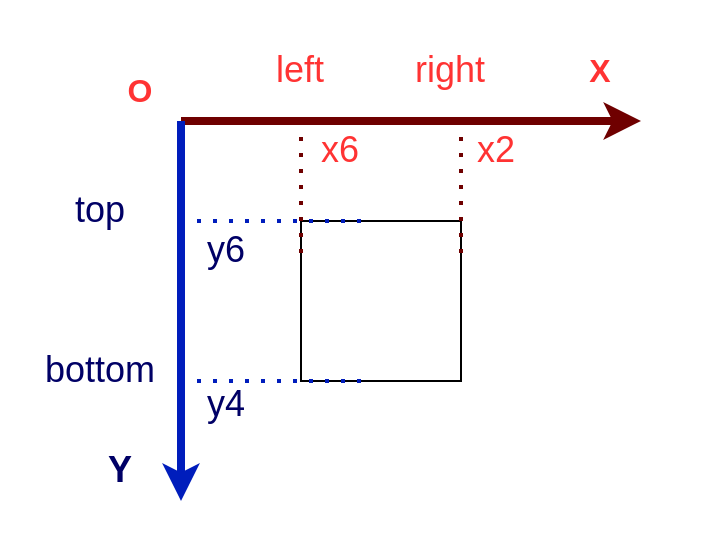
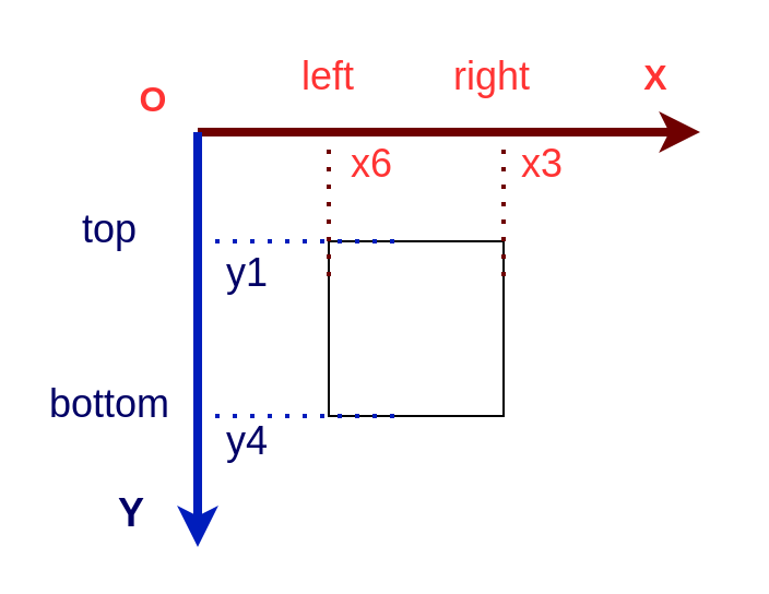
- <mxCell id="19" value="&lt;font color=&quot;#ff3333&quot;&gt;x2&lt;/font&gt;" style="text;html=1;strokeColor=none;fillColor=none;align=center;verticalAlign=middle;whiteSpace=wrap;rounded=0;fontSize=18;fontColor=#000066;" vertex="1" parent="1"><mxGeometry x="218" y="60" width="60" height="30" as="geometry" /></mxCell>
+ <mxCell id="19" value="&lt;font color=&quot;#ff3333&quot;&gt;x3&lt;/font&gt;" style="text;html=1;strokeColor=none;fillColor=none;align=center;verticalAlign=middle;whiteSpace=wrap;rounded=0;fontSize=18;fontColor=#000066;" vertex="1" parent="1"><mxGeometry x="218" y="60" width="60" height="30" as="geometry" /></mxCell>
- <mxCell id="16" value="y6" style="text;html=1;strokeColor=none;fillColor=none;align=center;verticalAlign=middle;whiteSpace=wrap;rounded=0;fontSize=18;fontColor=#000066;" vertex="1" parent="1"><mxGeometry x="83" y="110" width="60" height="30" as="geometry" /></mxCell>
+ <mxCell id="16" value="y1" style="text;html=1;strokeColor=none;fillColor=none;align=center;verticalAlign=middle;whiteSpace=wrap;rounded=0;fontSize=18;fontColor=#000066;" vertex="1" parent="1"><mxGeometry x="83" y="110" width="60" height="30" as="geometry" /></mxCell>
